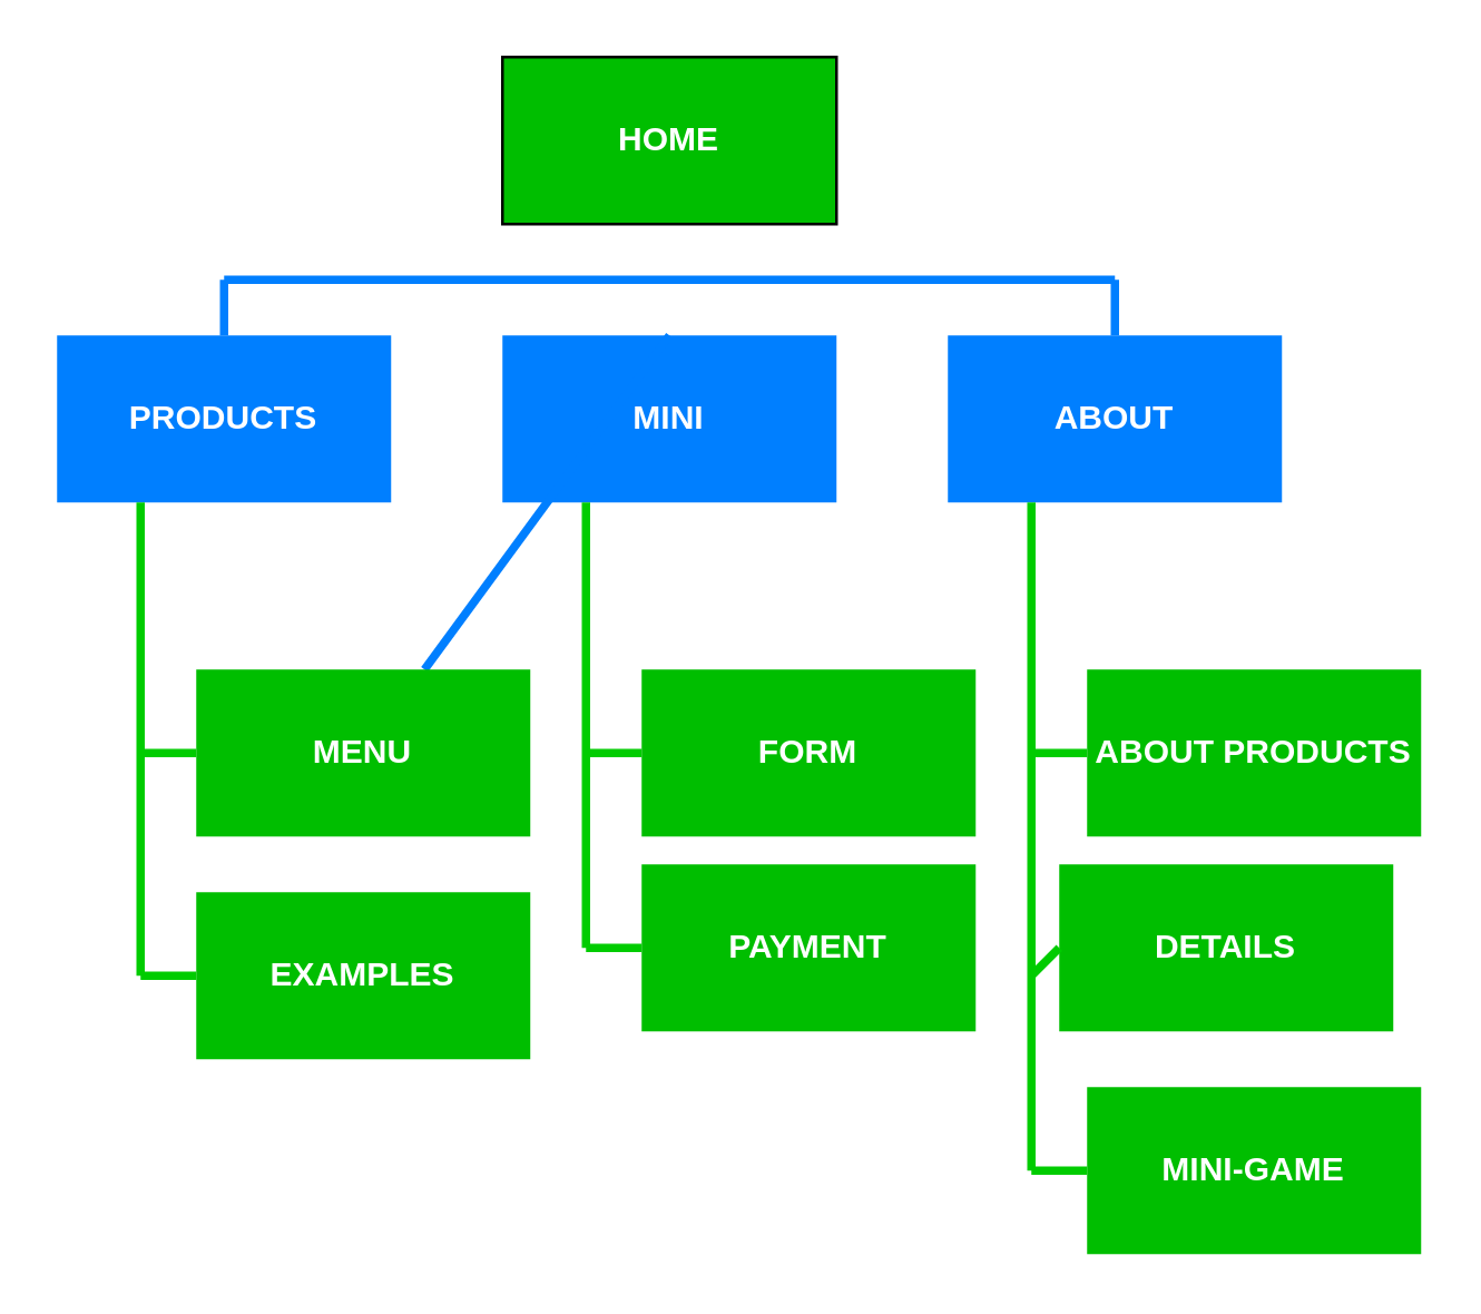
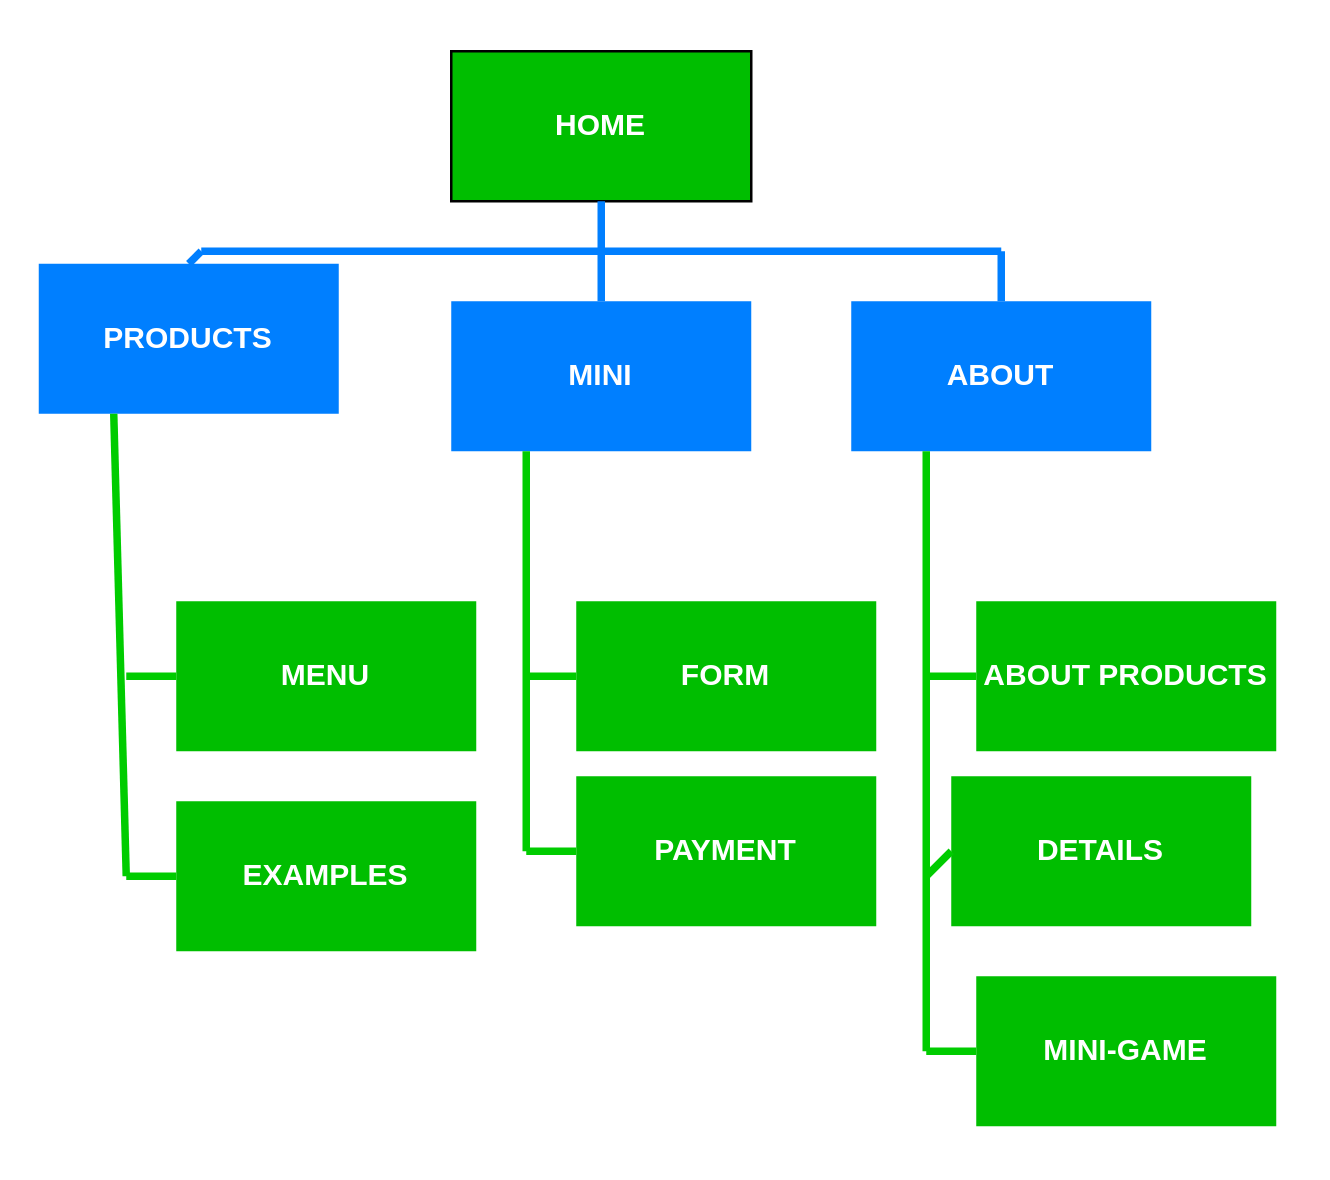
- <mxCell id="3" value="PRODUCTS" style="rounded=0;whiteSpace=wrap;html=1;fillColor=#007FFF;fontColor=#FFFFFF;fontStyle=1;strokeColor=none;" vertex="1" parent="1"><mxGeometry x="20" y="120" width="120" height="60" as="geometry" /></mxCell>
+ <mxCell id="3" value="PRODUCTS" style="rounded=0;whiteSpace=wrap;html=1;fillColor=#007FFF;fontColor=#FFFFFF;fontStyle=1;strokeColor=none;" vertex="1" parent="1"><mxGeometry x="15" y="105" width="120" height="60" as="geometry" /></mxCell>
- <mxCell id="6" value="" style="endArrow=none;html=1;rounded=0;strokeWidth=3;strokeColor=#007FFF;exitX=0.5;exitY=0;exitDx=0;exitDy=0;" edge="1" parent="1" source="4" target="10"><mxGeometry width="50" height="50" relative="1" as="geometry"><mxPoint x="300" y="110" as="sourcePoint" /><mxPoint x="300" y="390" as="targetPoint" /></mxGeometry></mxCell>
+ <mxCell id="6" value="" style="endArrow=none;html=1;rounded=0;strokeWidth=3;strokeColor=#007FFF;entryX=0.5;entryY=1;entryDx=0;entryDy=0;exitX=0.5;exitY=0;exitDx=0;exitDy=0;" edge="1" parent="1" source="4" target="2"><mxGeometry width="50" height="50" relative="1" as="geometry"><mxPoint x="300" y="110" as="sourcePoint" /><mxPoint x="300" y="390" as="targetPoint" /></mxGeometry></mxCell>
